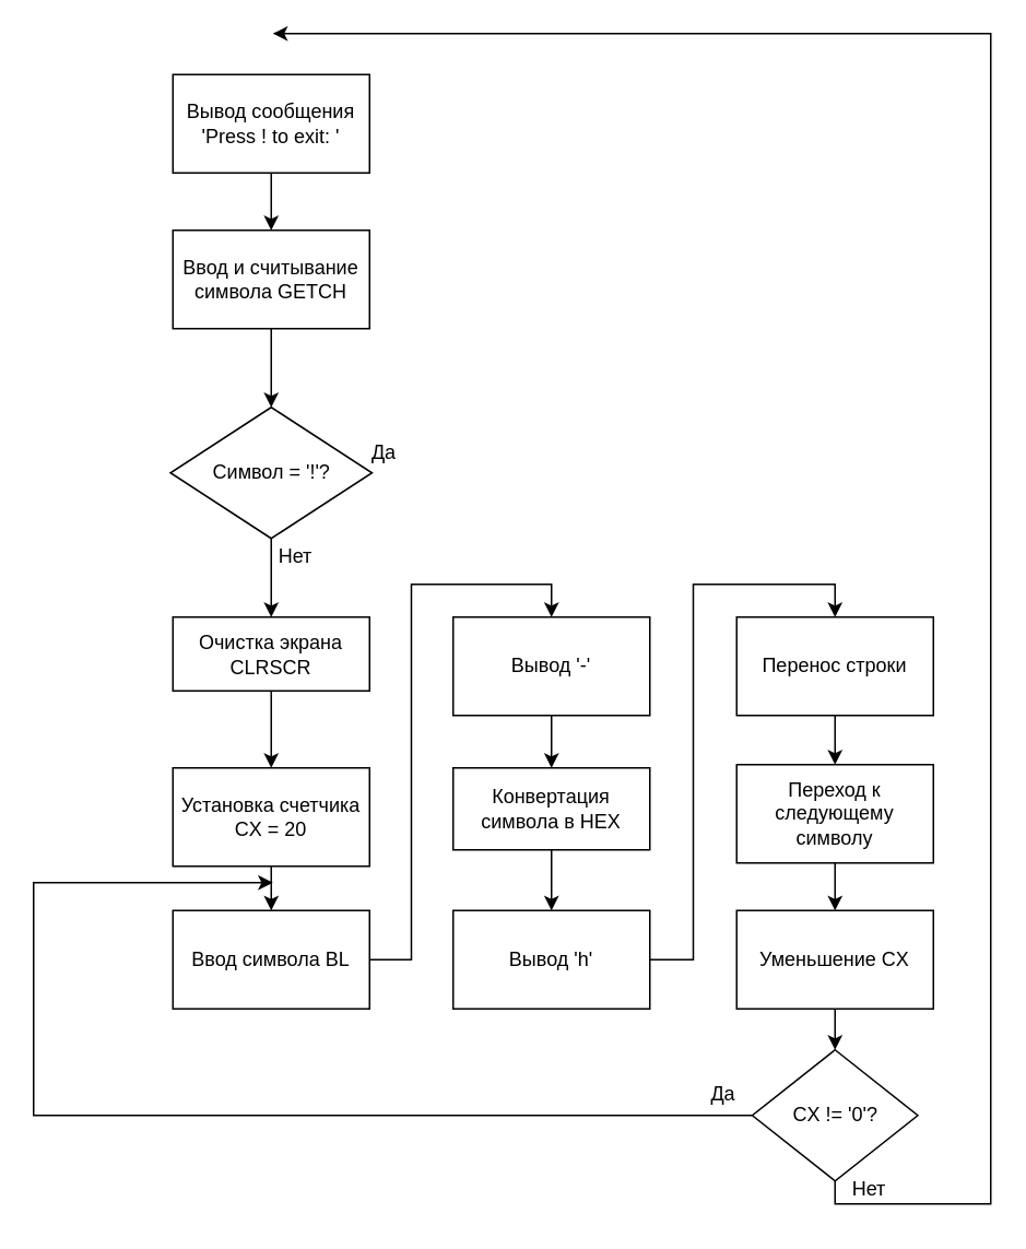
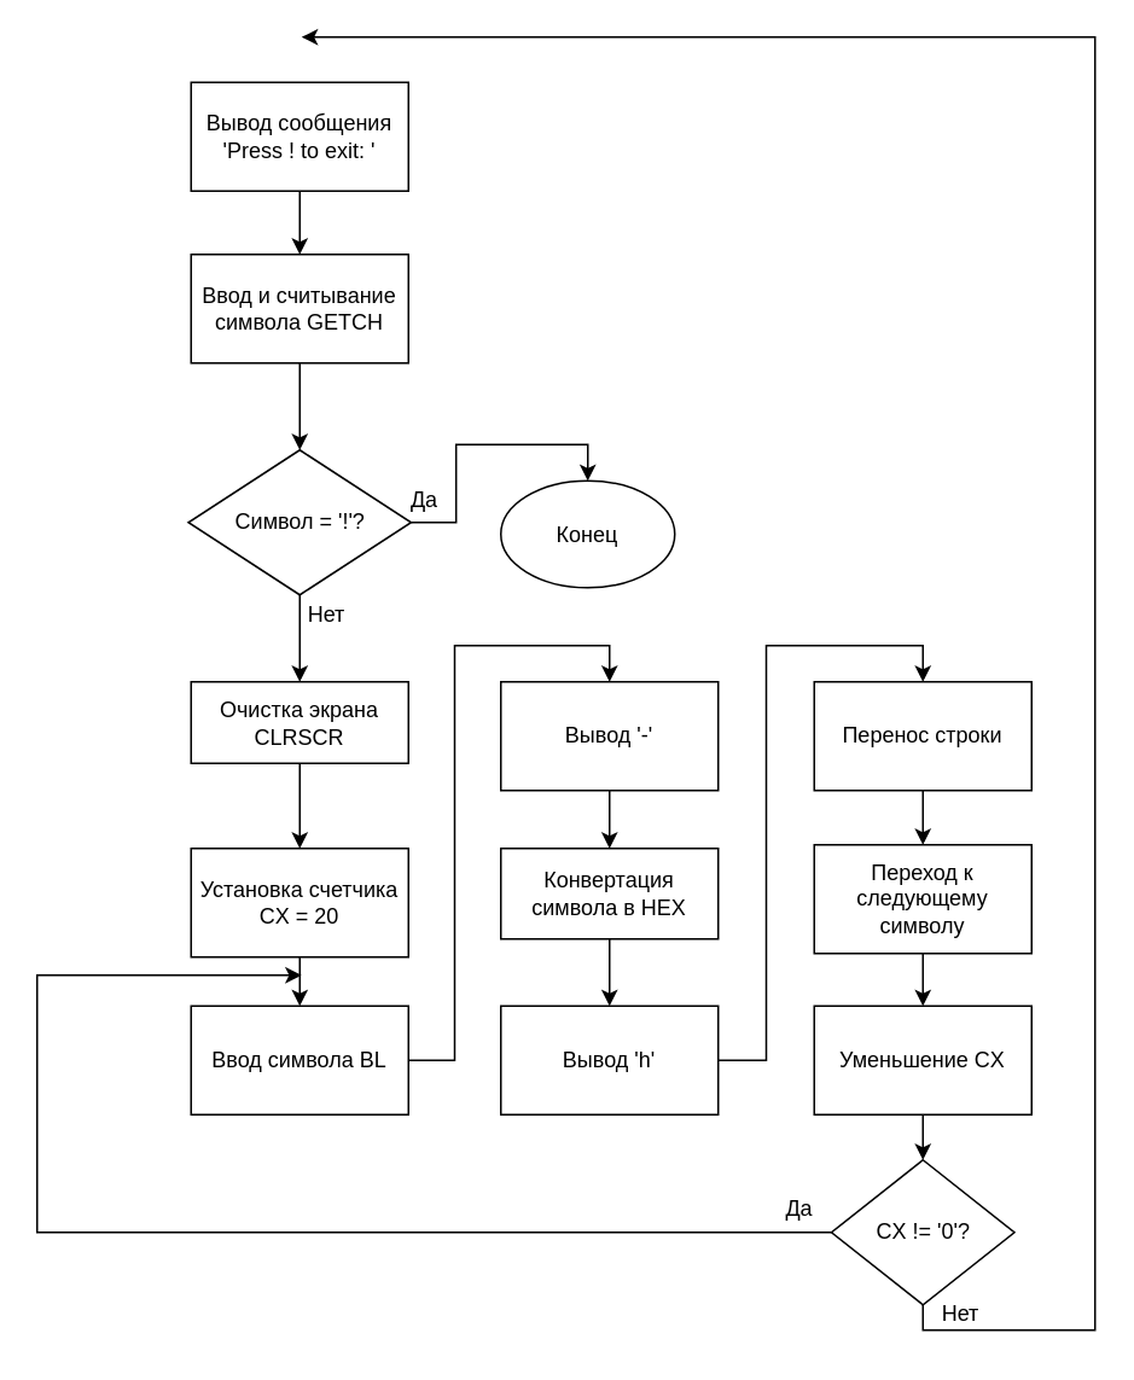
+ <mxCell id="7" style="edgeStyle=orthogonalEdgeStyle;rounded=0;orthogonalLoop=1;jettySize=auto;html=1;entryX=0.5;entryY=0;entryDx=0;entryDy=0;" edge="1" parent="1" source="8" target="33"><mxGeometry relative="1" as="geometry" /></mxCell>
+ <mxCell id="33" value="Конец" style="ellipse;whiteSpace=wrap;html=1;" vertex="1" parent="1"><mxGeometry x="276" y="265" width="96" height="59" as="geometry" /></mxCell>
